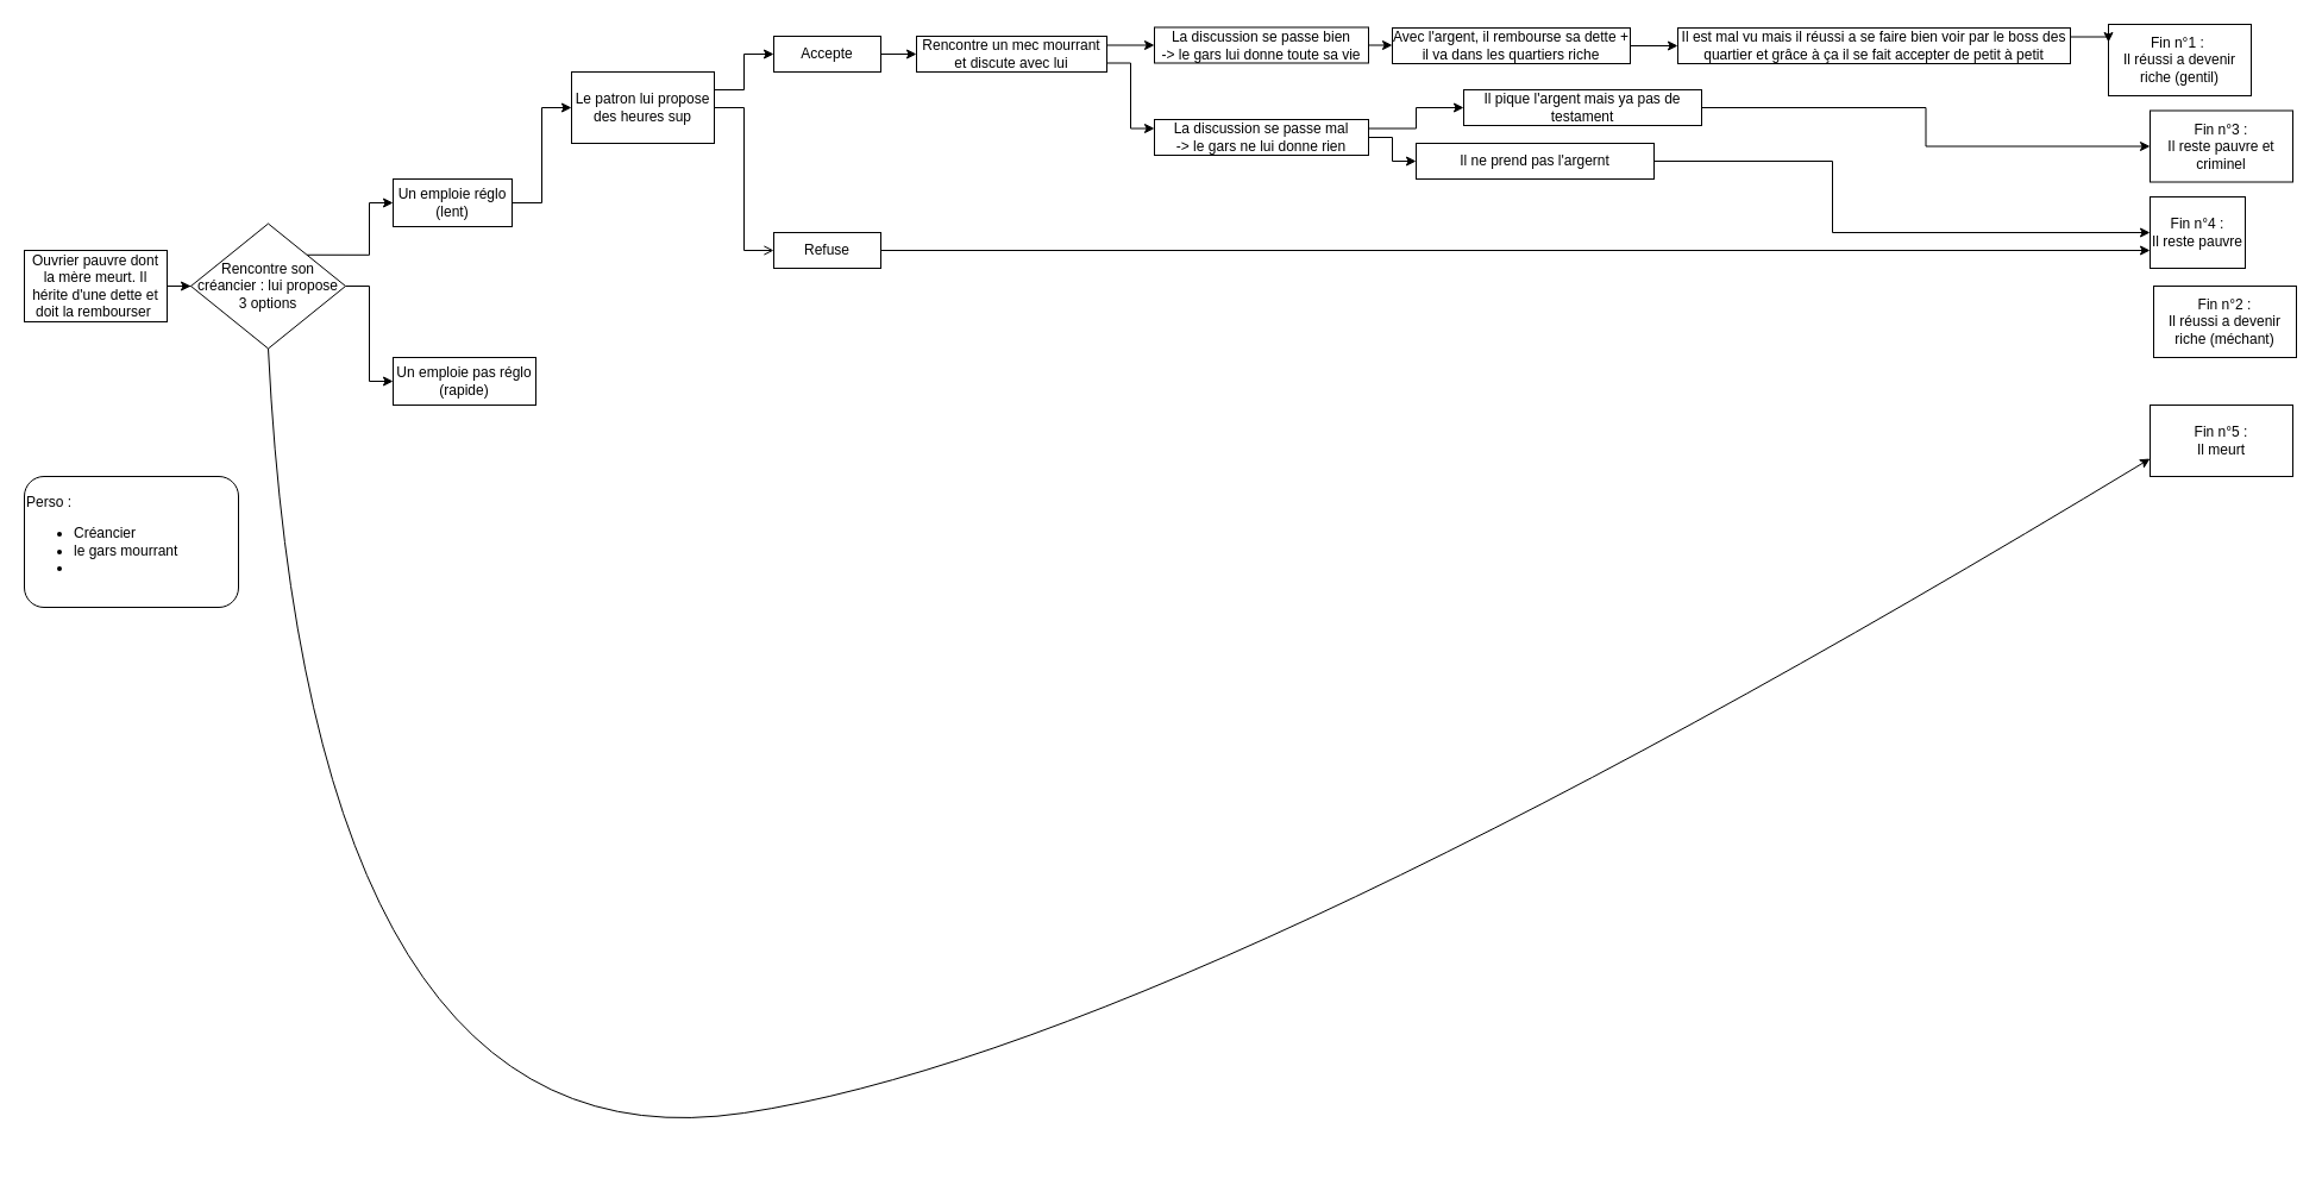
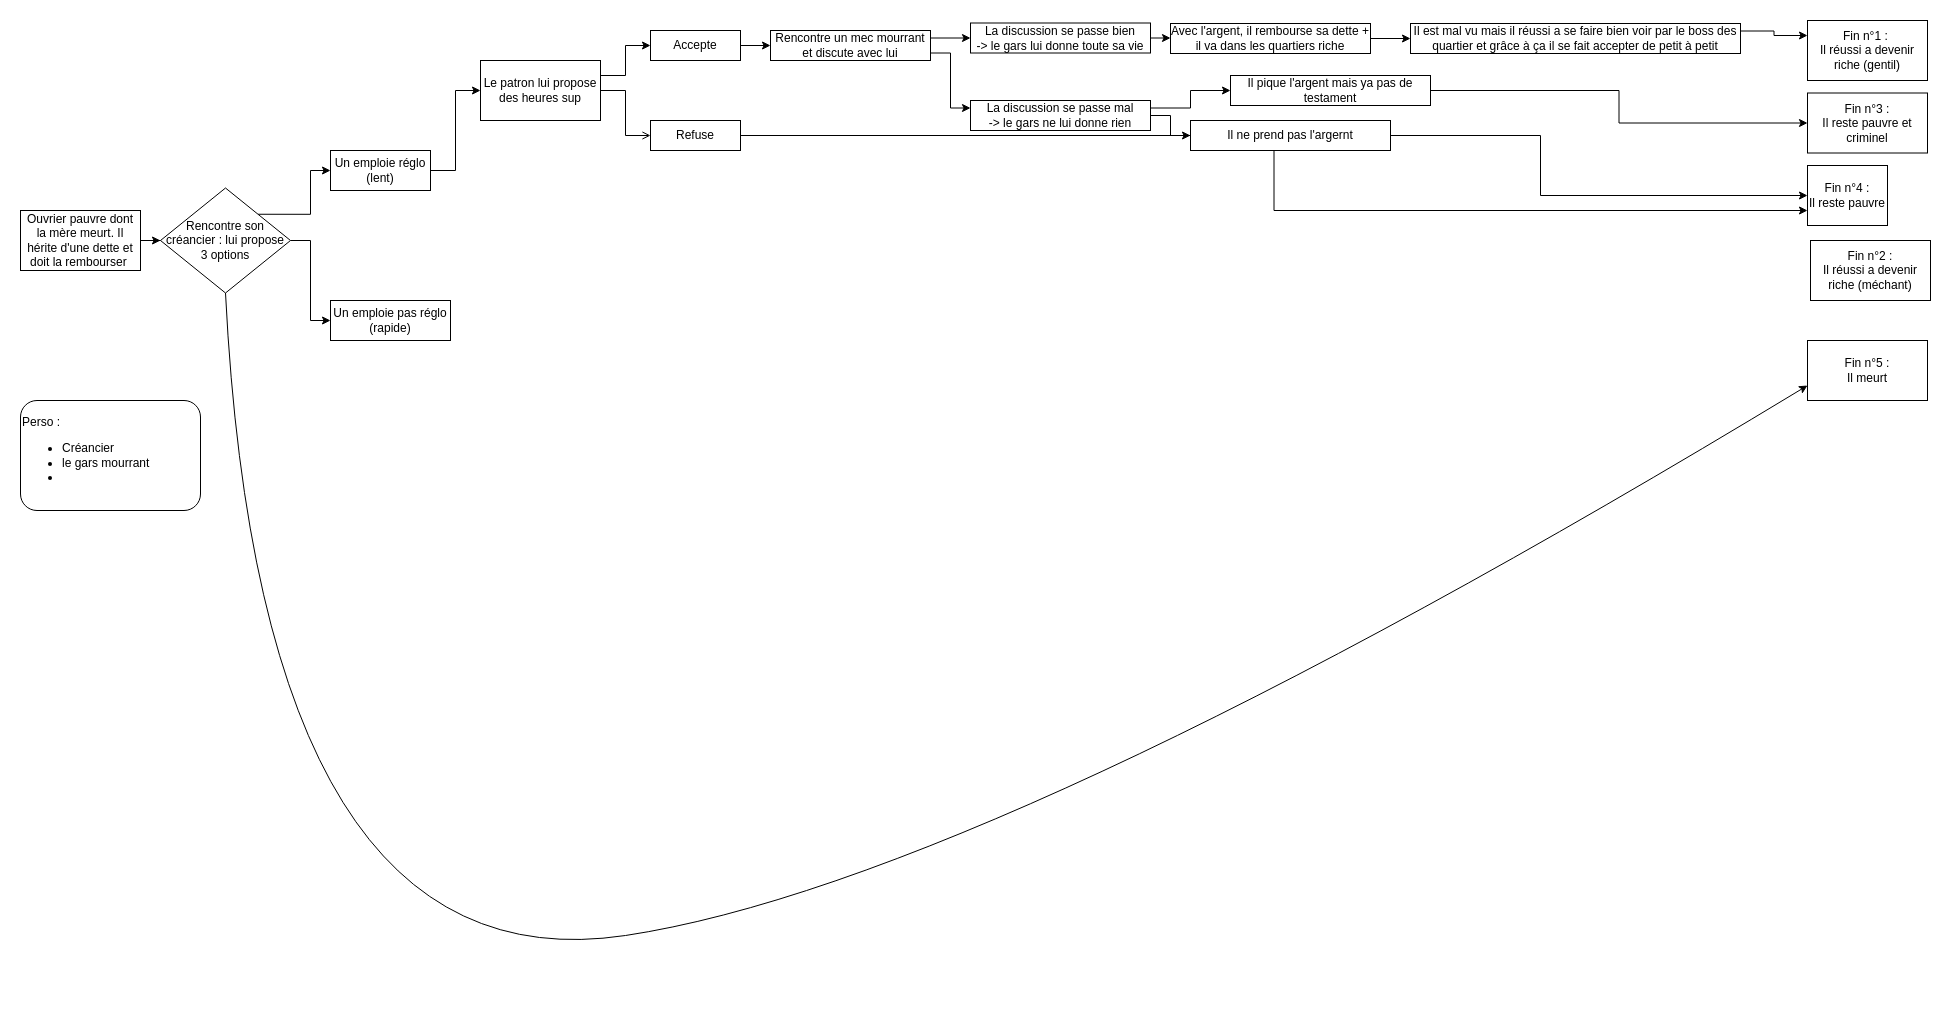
- <mxCell id="2" value="Fin n°1 :&amp;nbsp;&lt;br&gt;Il réussi a devenir riche (gentil)" style="rounded=0;whiteSpace=wrap;html=1;" parent="1" vertex="1"><mxGeometry x="1772" y="20" width="120" height="60" as="geometry" /></mxCell>
+ <mxCell id="2" value="Fin n°1 :&amp;nbsp;&lt;br&gt;Il réussi a devenir riche (gentil)" style="rounded=0;whiteSpace=wrap;html=1;" parent="1" vertex="1"><mxGeometry x="1807" y="20" width="120" height="60" as="geometry" /></mxCell>
- <mxCell id="23" value="Refuse" style="rounded=0;whiteSpace=wrap;html=1;" parent="1" vertex="1"><mxGeometry x="650" y="195" width="90" height="30" as="geometry" /></mxCell>
+ <mxCell id="23" value="Refuse" style="rounded=0;whiteSpace=wrap;html=1;" parent="1" vertex="1"><mxGeometry x="650" y="120" width="90" height="30" as="geometry" /></mxCell>
